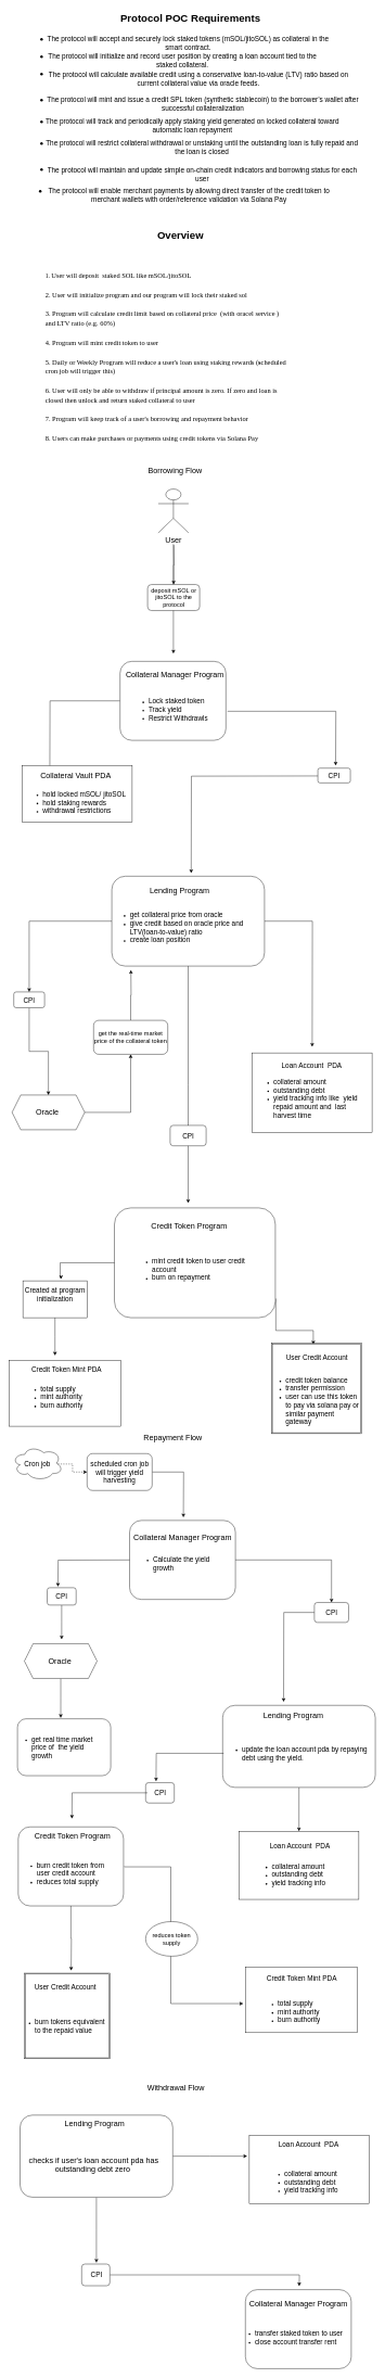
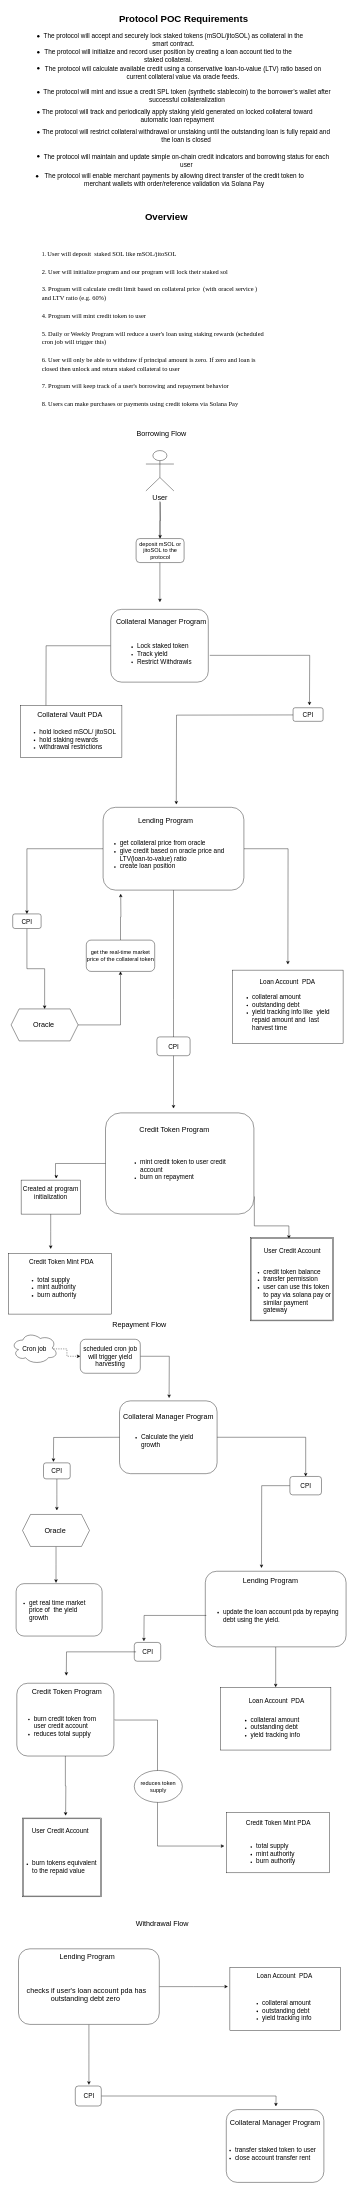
- <mxCell id="3" value="&lt;h1 style=&quot;margin-top: 0px;&quot;&gt;Protocol POC Requirements&lt;/h1&gt;" style="text;html=1;whiteSpace=wrap;overflow=hidden;rounded=0;" parent="1" vertex="1"><mxGeometry x="275" y="20" width="350" height="40" as="geometry" /></mxCell>
+ <mxCell id="3" value="&lt;h1 style=&quot;margin-top: 0px;&quot;&gt;Protocol POC Requirements&lt;/h1&gt;" style="text;html=1;whiteSpace=wrap;overflow=hidden;rounded=0;" parent="1" vertex="1"><mxGeometry x="295" y="25" width="350" height="40" as="geometry" /></mxCell>
- <mxCell id="108" value="&lt;font style=&quot;font-size: 18px;&quot;&gt;Repayment Flow&lt;/font&gt;" style="text;html=1;align=center;verticalAlign=middle;whiteSpace=wrap;rounded=0;" parent="1" vertex="1"><mxGeometry x="268" y="3296" width="260" height="30" as="geometry" /></mxCell>
+ <mxCell id="108" value="&lt;font style=&quot;font-size: 18px;&quot;&gt;Repayment Flow&lt;/font&gt;" style="text;html=1;align=center;verticalAlign=middle;whiteSpace=wrap;rounded=0;" parent="1" vertex="1"><mxGeometry x="218" y="3296" width="260" height="30" as="geometry" /></mxCell>
